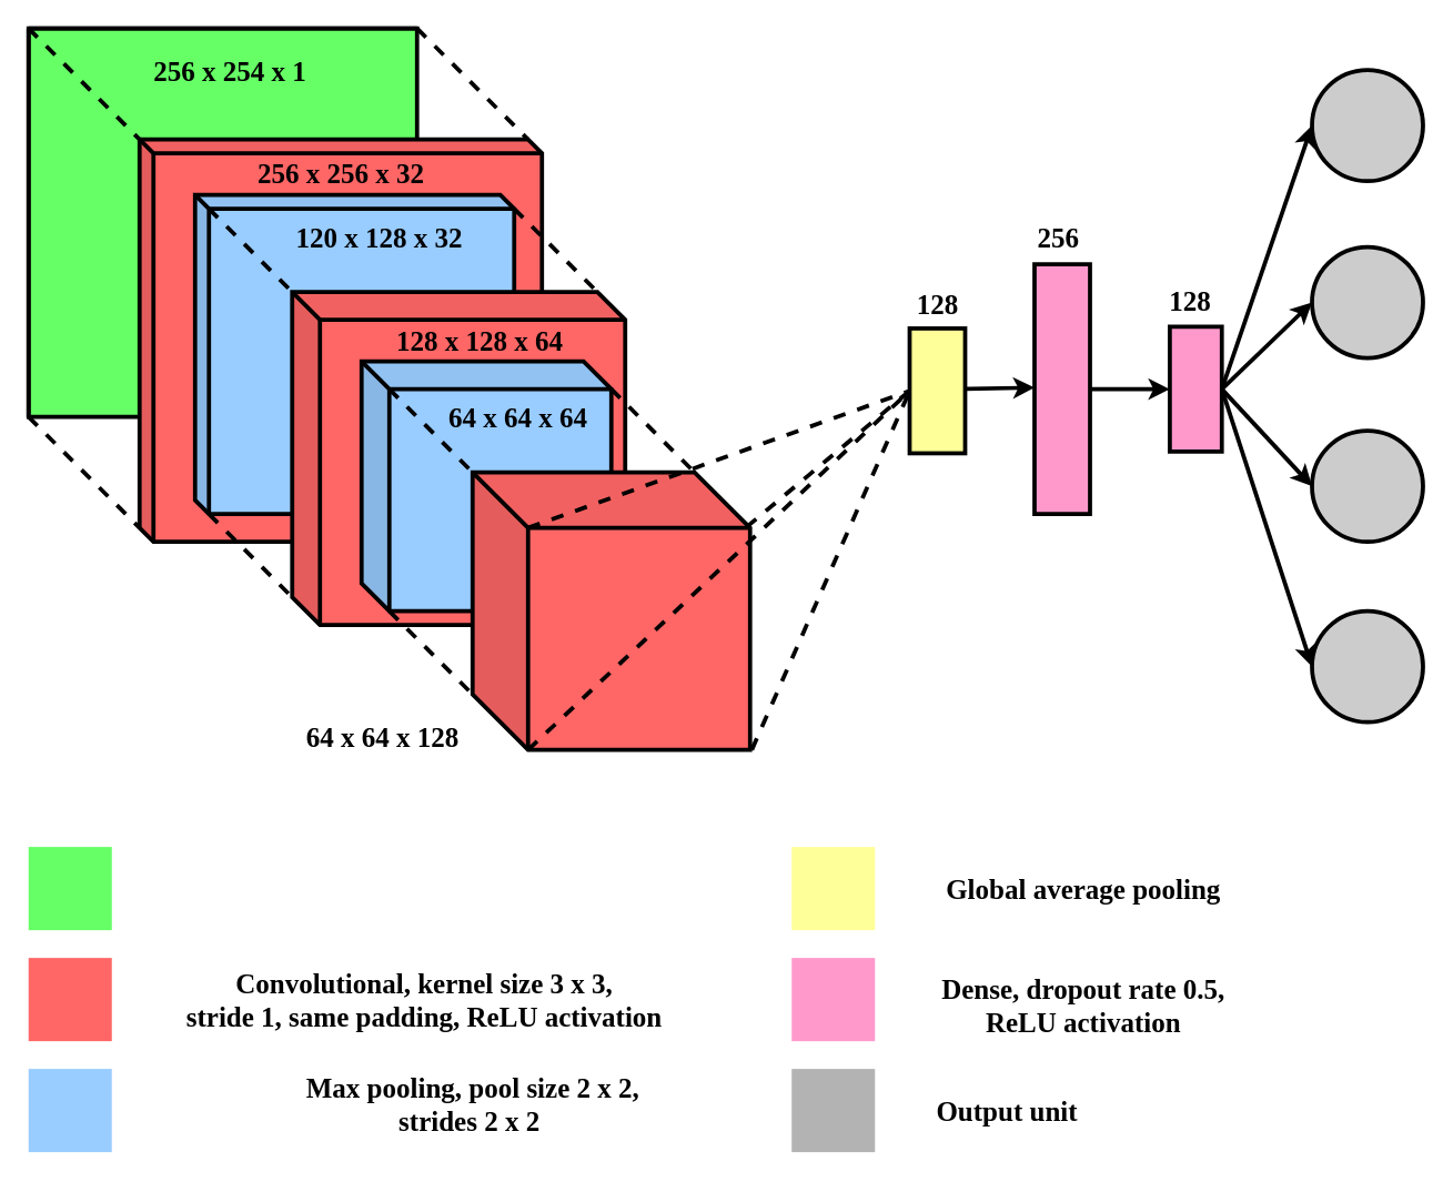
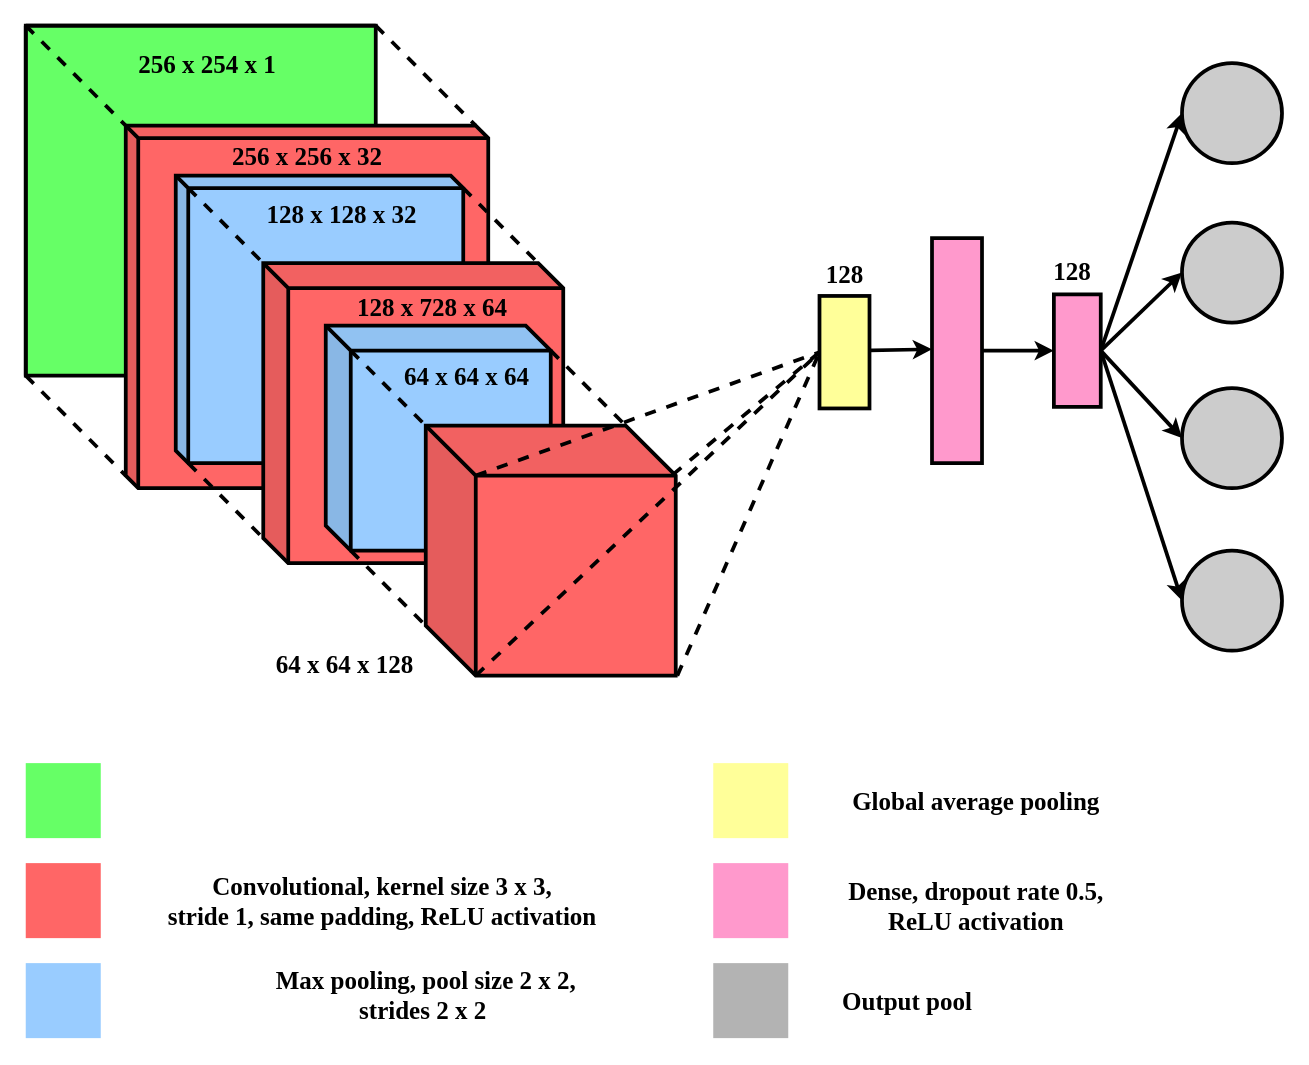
- <mxCell id="32" value="&lt;font face=&quot;Tahoma&quot;&gt;&lt;span style=&quot;font-size: 20px&quot;&gt;&lt;b&gt;120 x 128 x 32&amp;nbsp;&lt;/b&gt;&lt;/span&gt;&lt;/font&gt;" style="text;html=1;align=center;verticalAlign=middle;resizable=0;points=[];autosize=1;" parent="1" vertex="1"><mxGeometry x="190" y="160" width="170" height="20" as="geometry" /></mxCell>
+ <mxCell id="32" value="&lt;font face=&quot;Tahoma&quot;&gt;&lt;span style=&quot;font-size: 20px&quot;&gt;&lt;b&gt;128 x 128 x 32&amp;nbsp;&lt;/b&gt;&lt;/span&gt;&lt;/font&gt;" style="text;html=1;align=center;verticalAlign=middle;resizable=0;points=[];autosize=1;" parent="1" vertex="1"><mxGeometry x="190" y="160" width="170" height="20" as="geometry" /></mxCell>
- <mxCell id="37" value="&lt;font face=&quot;Tahoma&quot;&gt;&lt;span style=&quot;font-size: 20px&quot;&gt;&lt;b&gt;256&lt;/b&gt;&lt;/span&gt;&lt;/font&gt;" style="text;html=1;align=center;verticalAlign=middle;resizable=0;points=[];autosize=1;" parent="1" vertex="1"><mxGeometry x="737" y="160" width="50" height="20" as="geometry" /></mxCell>
- <mxCell id="33" value="&lt;font face=&quot;Tahoma&quot;&gt;&lt;span style=&quot;font-size: 20px&quot;&gt;&lt;b&gt;128 x 128 x 64&lt;/b&gt;&lt;/span&gt;&lt;/font&gt;" style="text;html=1;align=center;verticalAlign=middle;resizable=0;points=[];autosize=1;" parent="1" vertex="1"><mxGeometry x="260" y="235" width="170" height="20" as="geometry" /></mxCell>
+ <mxCell id="33" value="&lt;font face=&quot;Tahoma&quot;&gt;&lt;span style=&quot;font-size: 20px&quot;&gt;&lt;b&gt;128 x 728 x 64&lt;/b&gt;&lt;/span&gt;&lt;/font&gt;" style="text;html=1;align=center;verticalAlign=middle;resizable=0;points=[];autosize=1;" parent="1" vertex="1"><mxGeometry x="260" y="235" width="170" height="20" as="geometry" /></mxCell>
- <mxCell id="47" value="&lt;font face=&quot;Tahoma&quot;&gt;&lt;span style=&quot;font-size: 20px&quot;&gt;&lt;b&gt;Output unit&lt;/b&gt;&lt;/span&gt;&lt;/font&gt;" style="text;html=1;align=center;verticalAlign=middle;resizable=0;points=[];autosize=1;" parent="1" vertex="1"><mxGeometry x="660" y="790" width="130" height="20" as="geometry" /></mxCell>
+ <mxCell id="47" value="&lt;font face=&quot;Tahoma&quot;&gt;&lt;span style=&quot;font-size: 20px&quot;&gt;&lt;b&gt;Output pool&lt;/b&gt;&lt;/span&gt;&lt;/font&gt;" style="text;html=1;align=center;verticalAlign=middle;resizable=0;points=[];autosize=1;" parent="1" vertex="1"><mxGeometry x="660" y="790" width="130" height="20" as="geometry" /></mxCell>
